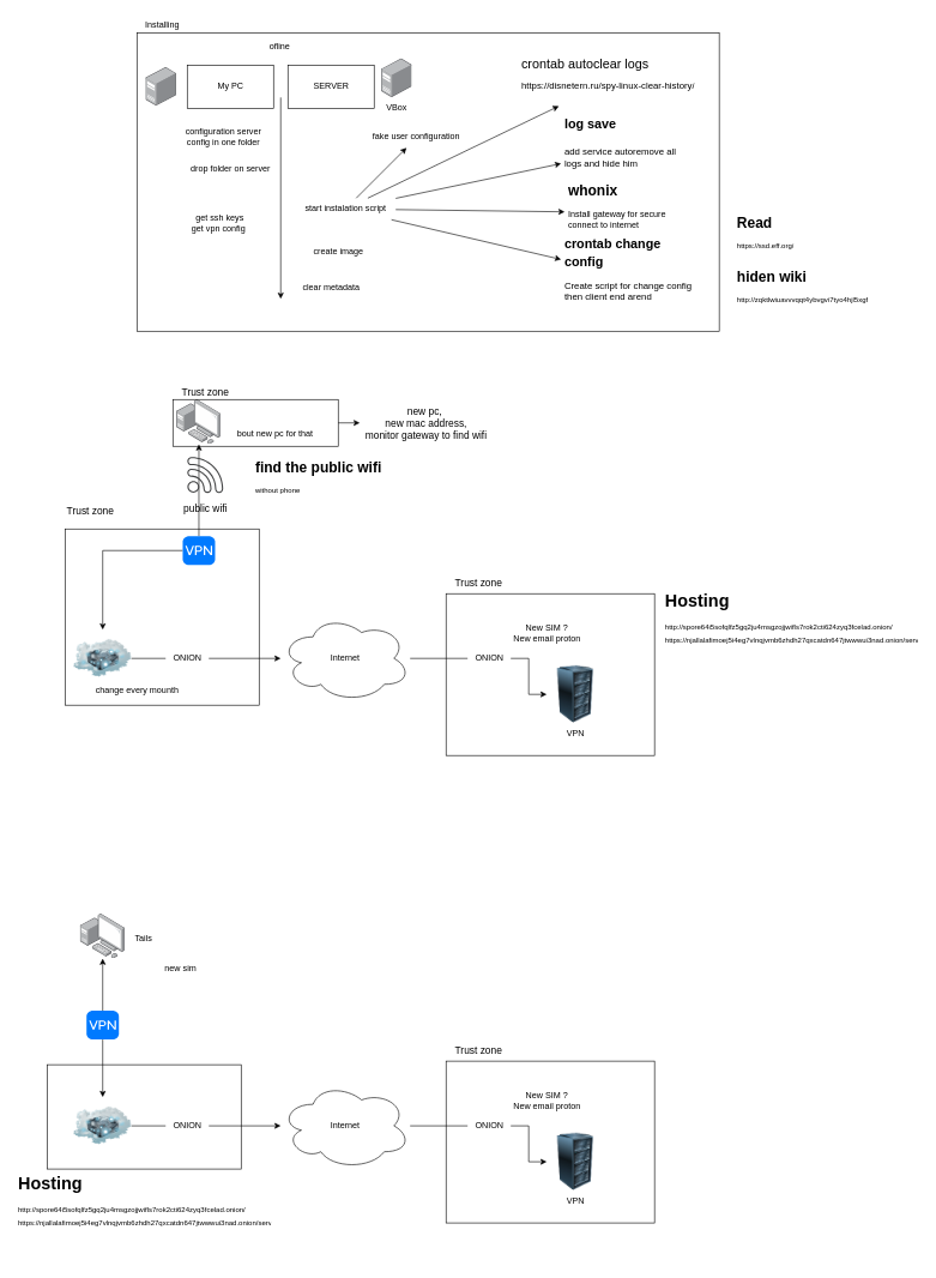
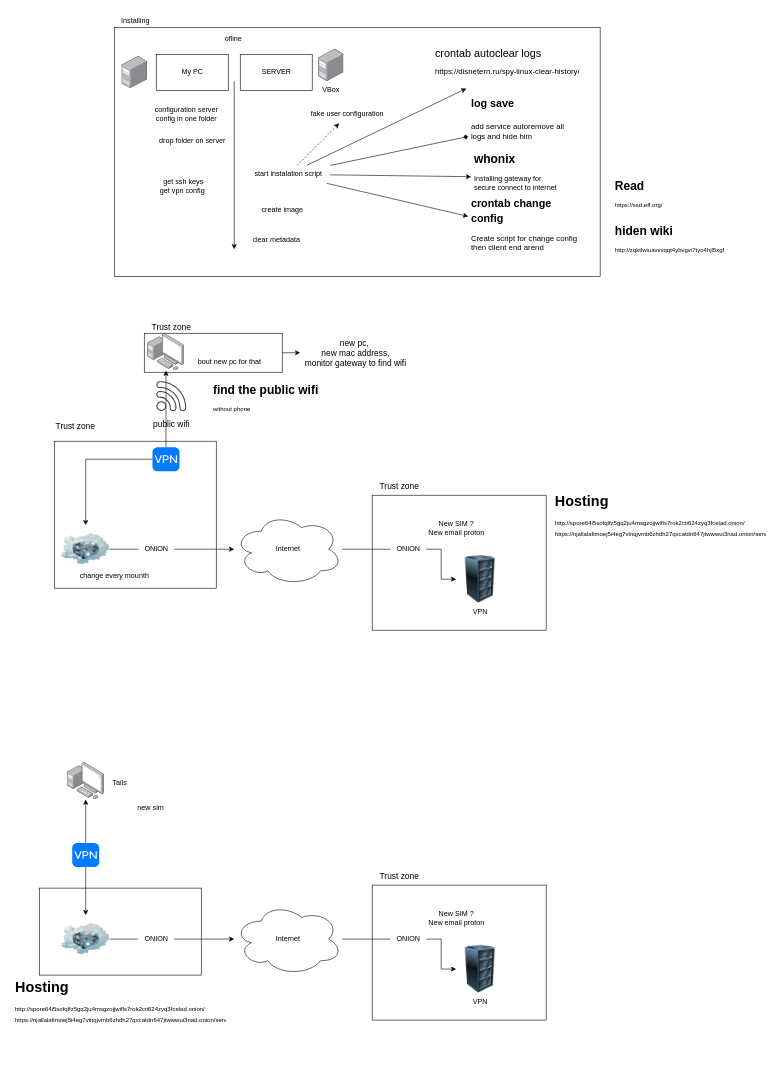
- <mxCell id="11" style="edgeStyle=none;rounded=0;orthogonalLoop=1;jettySize=auto;html=1;fontSize=20;startArrow=none;startFill=0;endArrow=classic;endFill=1;" parent="1" source="14" target="21" edge="1"><mxGeometry relative="1" as="geometry" /></mxCell>
+ <mxCell id="11" style="edgeStyle=none;rounded=0;orthogonalLoop=1;jettySize=auto;html=1;fontSize=20;startArrow=none;startFill=0;endArrow=diamond;endFill=1;" parent="1" source="14" target="21" edge="1"><mxGeometry relative="1" as="geometry" /></mxCell>
- <mxCell id="9" style="edgeStyle=none;rounded=0;orthogonalLoop=1;jettySize=auto;html=1;startArrow=none;startFill=0;endArrow=classic;endFill=1;" parent="1" source="14" target="19" edge="1"><mxGeometry relative="1" as="geometry"><mxPoint x="600" y="230" as="targetPoint" /></mxGeometry></mxCell>
+ <mxCell id="9" style="edgeStyle=none;rounded=0;orthogonalLoop=1;jettySize=auto;html=1;startArrow=none;startFill=0;endArrow=classic;endFill=1;dashed=1;" parent="1" source="14" target="19" edge="1"><mxGeometry relative="1" as="geometry"><mxPoint x="600" y="230" as="targetPoint" /></mxGeometry></mxCell>
- <mxCell id="42" value="&lt;h1 style=&quot;font-size: 20px;&quot;&gt;&lt;font style=&quot;font-size: 20px;&quot;&gt;whonix&lt;/font&gt;&lt;/h1&gt;&lt;p style=&quot;&quot;&gt;&lt;font style=&quot;font-size: 12px;&quot;&gt;Install gateway for secure connect to internet&lt;/font&gt;&lt;/p&gt;" style="text;html=1;strokeColor=none;fillColor=none;spacing=5;spacingTop=-20;whiteSpace=wrap;overflow=hidden;rounded=0;" parent="1" vertex="1"><mxGeometry x="785" y="250" width="150" height="90" as="geometry" /></mxCell>
+ <mxCell id="42" value="&lt;h1 style=&quot;font-size: 20px;&quot;&gt;&lt;font style=&quot;font-size: 20px;&quot;&gt;whonix&lt;/font&gt;&lt;/h1&gt;&lt;p style=&quot;&quot;&gt;&lt;font style=&quot;font-size: 12px;&quot;&gt;Installing gateway for secure connect to internet&lt;/font&gt;&lt;/p&gt;" style="text;html=1;strokeColor=none;fillColor=none;spacing=5;spacingTop=-20;whiteSpace=wrap;overflow=hidden;rounded=0;" parent="1" vertex="1"><mxGeometry x="785" y="250" width="150" height="90" as="geometry" /></mxCell>
